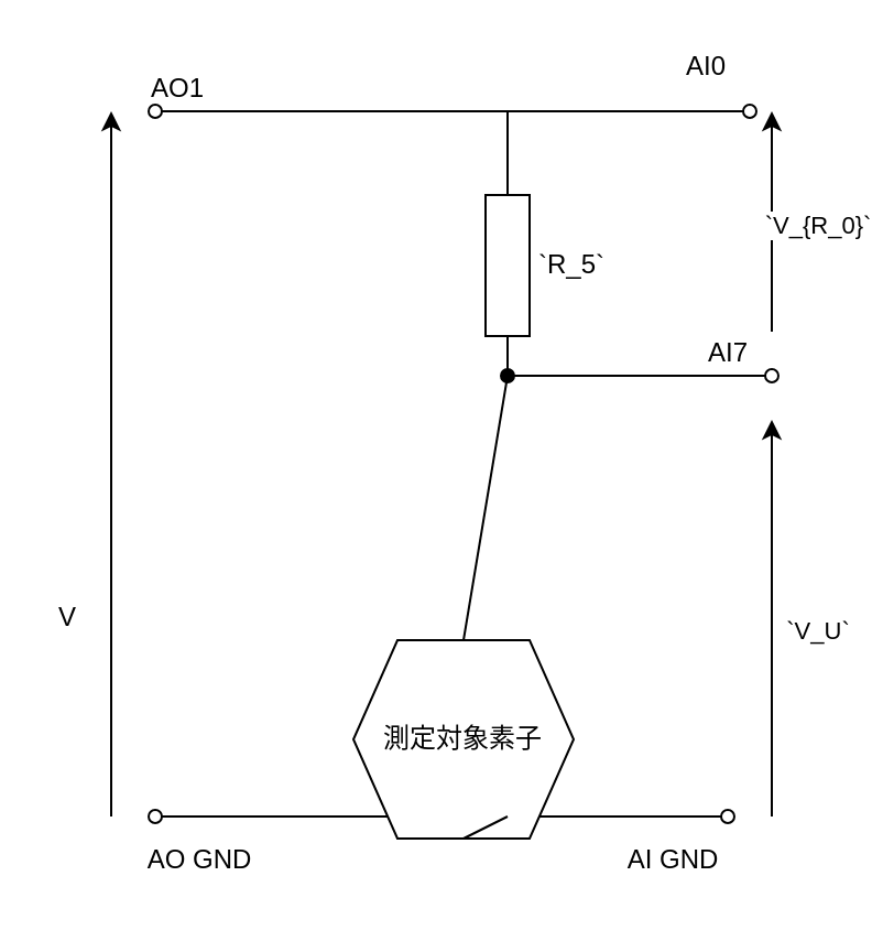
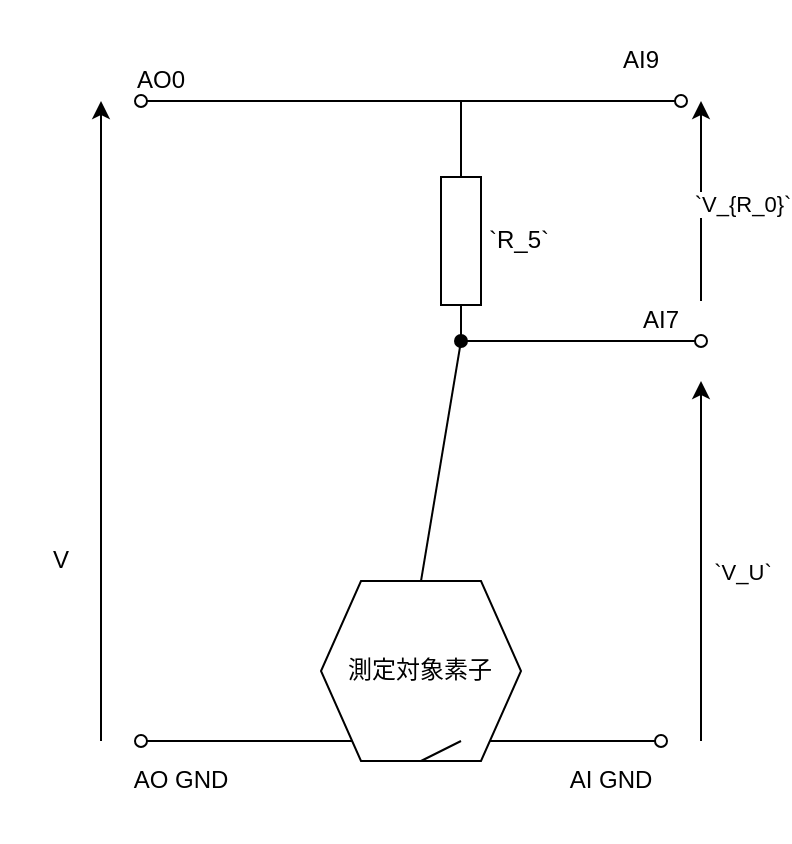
- <mxCell id="18" value="AI0" style="text;html=1;align=center;verticalAlign=middle;resizable=0;points=[];autosize=1;strokeColor=none;fillColor=none;" parent="1" vertex="1"><mxGeometry x="305" y="20" width="30" height="20" as="geometry" /></mxCell>
+ <mxCell id="18" value="AI9" style="text;html=1;align=center;verticalAlign=middle;resizable=0;points=[];autosize=1;strokeColor=none;fillColor=none;" parent="1" vertex="1"><mxGeometry x="305" y="20" width="30" height="20" as="geometry" /></mxCell>
- <mxCell id="17" value="AO1" style="text;html=1;align=center;verticalAlign=middle;resizable=0;points=[];autosize=1;strokeColor=none;fillColor=none;" parent="1" vertex="1"><mxGeometry x="60" y="30" width="40" height="20" as="geometry" /></mxCell>
+ <mxCell id="17" value="AO0" style="text;html=1;align=center;verticalAlign=middle;resizable=0;points=[];autosize=1;strokeColor=none;fillColor=none;" parent="1" vertex="1"><mxGeometry x="60" y="30" width="40" height="20" as="geometry" /></mxCell>
